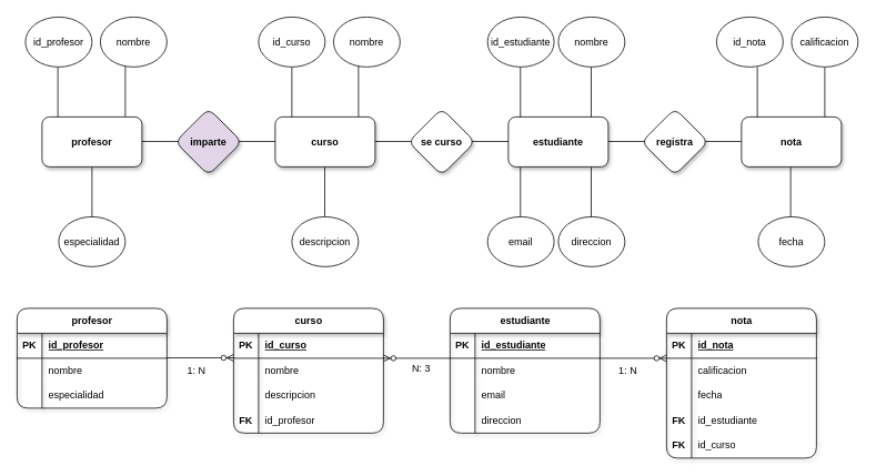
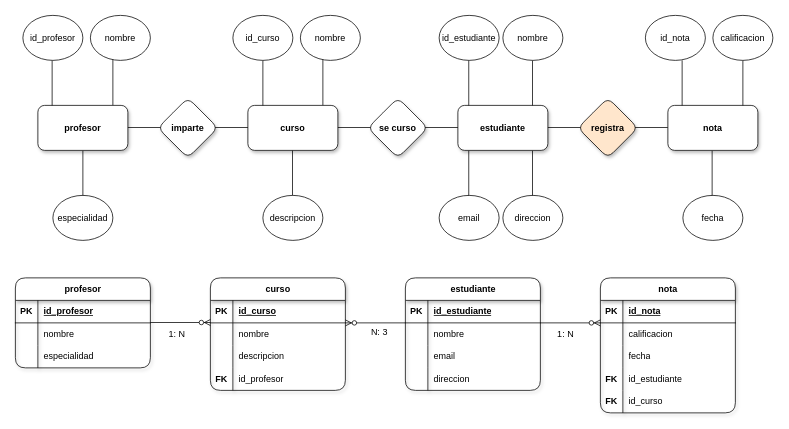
- <mxCell id="25" value="&lt;b&gt;imparte&lt;/b&gt;" style="rhombus;whiteSpace=wrap;html=1;rounded=1;shadow=1;fillColor=#e1d5e7;" vertex="1" parent="1"><mxGeometry x="210" y="130" width="80" height="80" as="geometry" /></mxCell>
+ <mxCell id="25" value="&lt;b&gt;imparte&lt;/b&gt;" style="rhombus;whiteSpace=wrap;html=1;rounded=1;shadow=1;" vertex="1" parent="1"><mxGeometry x="210" y="130" width="80" height="80" as="geometry" /></mxCell>
- <mxCell id="27" value="&lt;b&gt;registra&lt;/b&gt;" style="rhombus;whiteSpace=wrap;html=1;rounded=1;shadow=1;" vertex="1" parent="1"><mxGeometry x="770" y="130" width="80" height="80" as="geometry" /></mxCell>
+ <mxCell id="27" value="&lt;b&gt;registra&lt;/b&gt;" style="rhombus;whiteSpace=wrap;html=1;rounded=1;shadow=1;fillColor=#ffe6cc;" vertex="1" parent="1"><mxGeometry x="770" y="130" width="80" height="80" as="geometry" /></mxCell>
